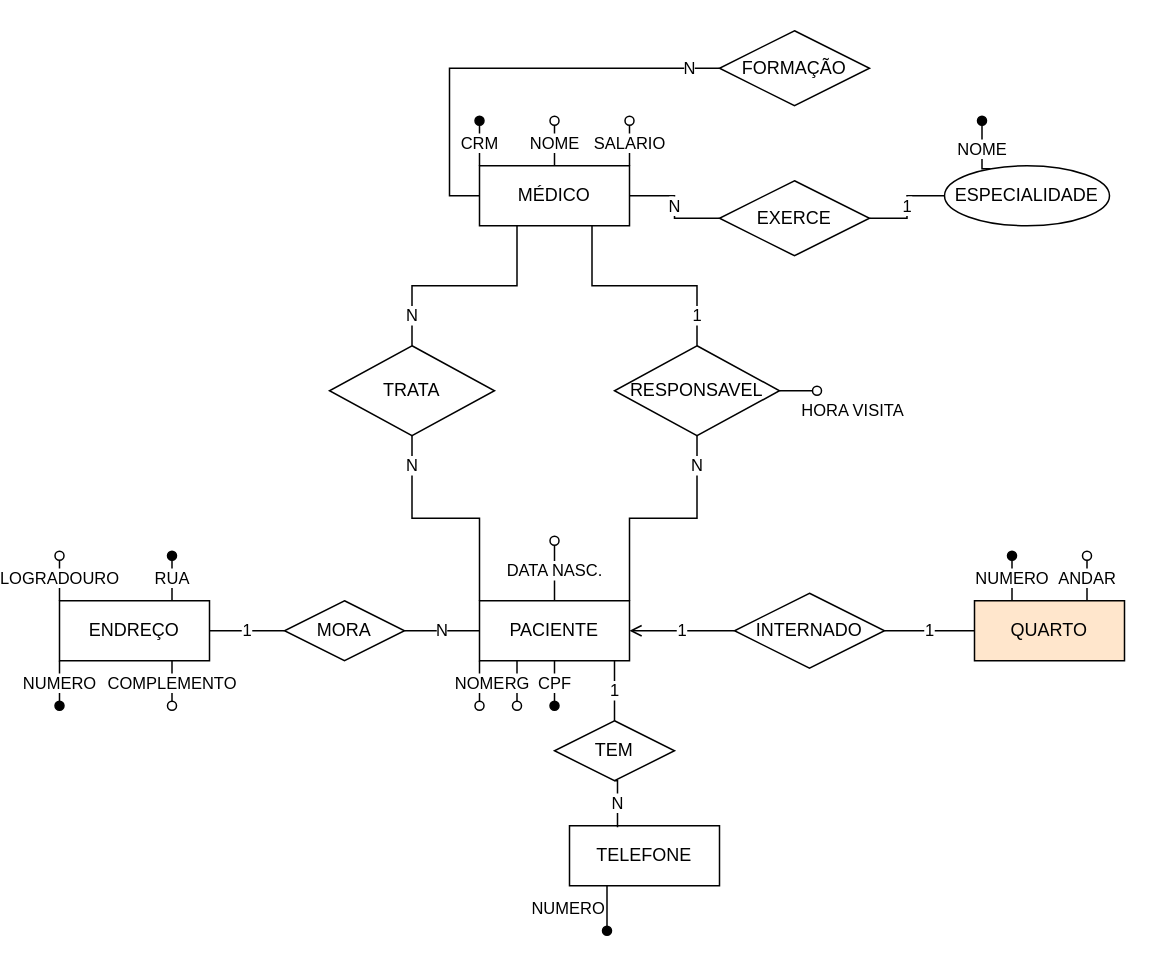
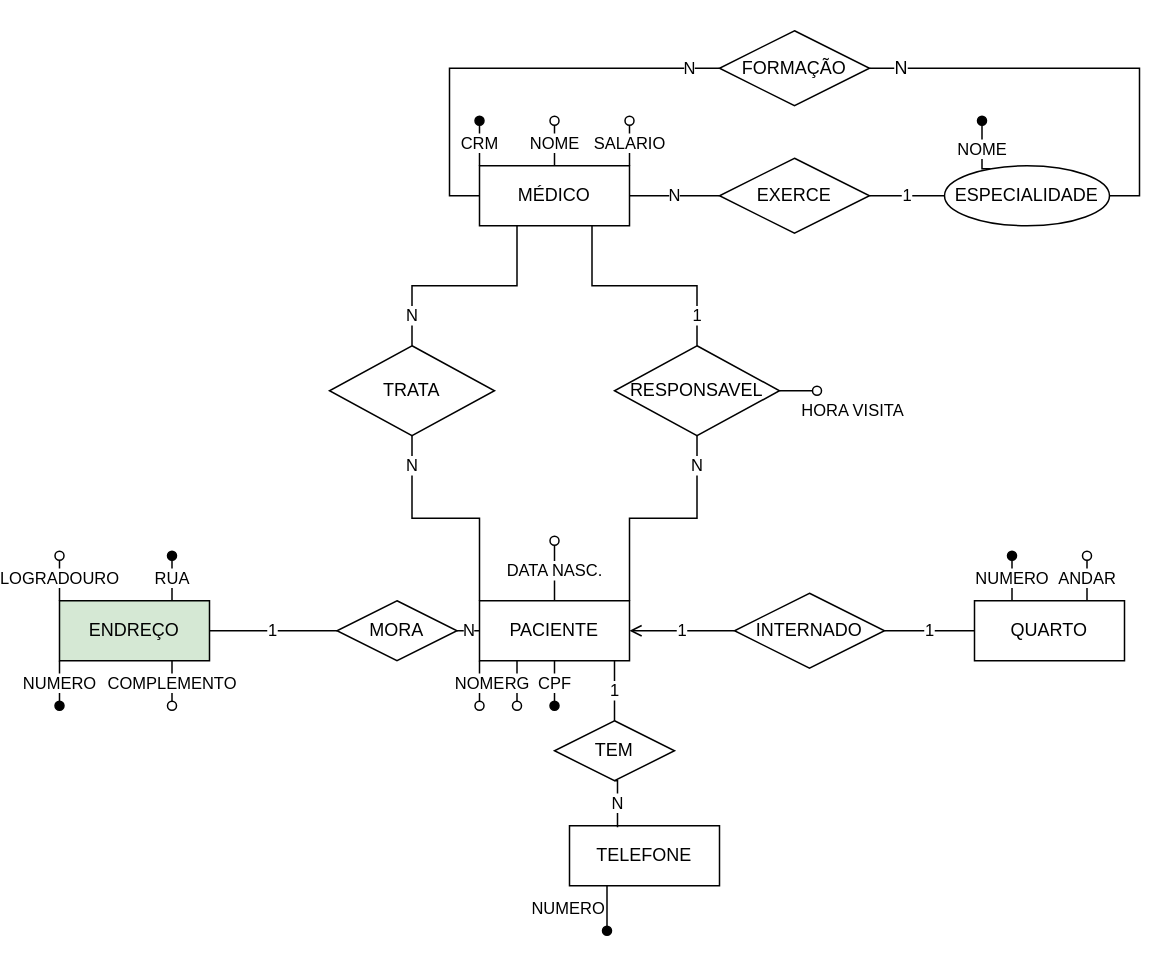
+ <mxCell id="5" value="N" style="edgeStyle=orthogonalEdgeStyle;rounded=0;orthogonalLoop=1;jettySize=auto;html=1;exitX=1;exitY=0.5;exitDx=0;exitDy=0;entryX=1;entryY=0.5;entryDx=0;entryDy=0;endArrow=none;endFill=0;fontSize=12;fontStyle=0" parent="1" source="7" target="4" edge="1"><mxGeometry x="-0.855" relative="1" as="geometry"><mxPoint as="offset" /></mxGeometry></mxCell>
- <mxCell id="10" value="EXERCE" style="shape=rhombus;perimeter=rhombusPerimeter;whiteSpace=wrap;html=1;align=center;" parent="1" vertex="1"><mxGeometry x="460" y="120" width="100" height="50" as="geometry" /></mxCell>
+ <mxCell id="10" value="EXERCE" style="shape=rhombus;perimeter=rhombusPerimeter;whiteSpace=wrap;html=1;align=center;" parent="1" vertex="1"><mxGeometry x="460" y="105" width="100" height="50" as="geometry" /></mxCell>
- <mxCell id="29" value="ENDREÇO" style="whiteSpace=wrap;html=1;align=center;" parent="24" vertex="1"><mxGeometry y="30" width="100" height="40" as="geometry" /></mxCell>
+ <mxCell id="29" value="ENDREÇO" style="whiteSpace=wrap;html=1;align=center;fillColor=#d5e8d4;" parent="24" vertex="1"><mxGeometry y="30" width="100" height="40" as="geometry" /></mxCell>
- <mxCell id="30" value="MORA" style="shape=rhombus;perimeter=rhombusPerimeter;whiteSpace=wrap;html=1;align=center;" parent="17" vertex="1"><mxGeometry x="140" y="30" width="80" height="40" as="geometry" /></mxCell>
+ <mxCell id="30" value="MORA" style="shape=rhombus;perimeter=rhombusPerimeter;whiteSpace=wrap;html=1;align=center;" parent="17" vertex="1"><mxGeometry x="175" y="30" width="80" height="40" as="geometry" /></mxCell>
- <mxCell id="42" value="QUARTO" style="whiteSpace=wrap;html=1;align=center;fillColor=#ffe6cc;" parent="39" vertex="1"><mxGeometry y="30" width="100" height="40" as="geometry" /></mxCell>
+ <mxCell id="42" value="QUARTO" style="whiteSpace=wrap;html=1;align=center;" parent="39" vertex="1"><mxGeometry y="30" width="100" height="40" as="geometry" /></mxCell>
